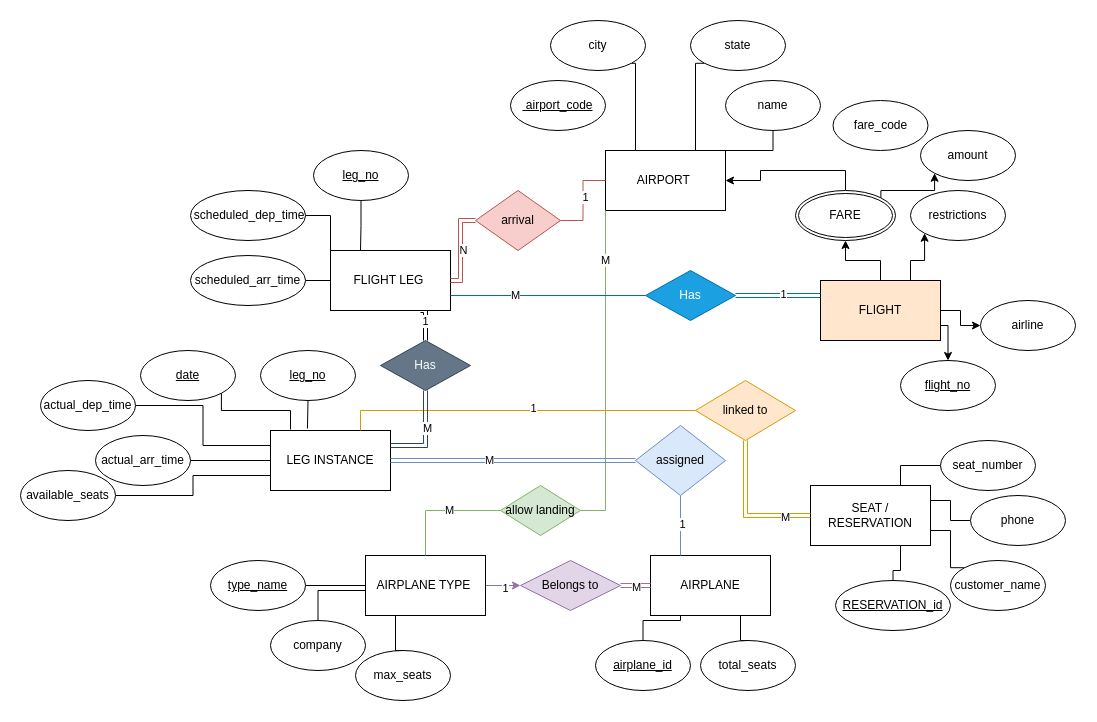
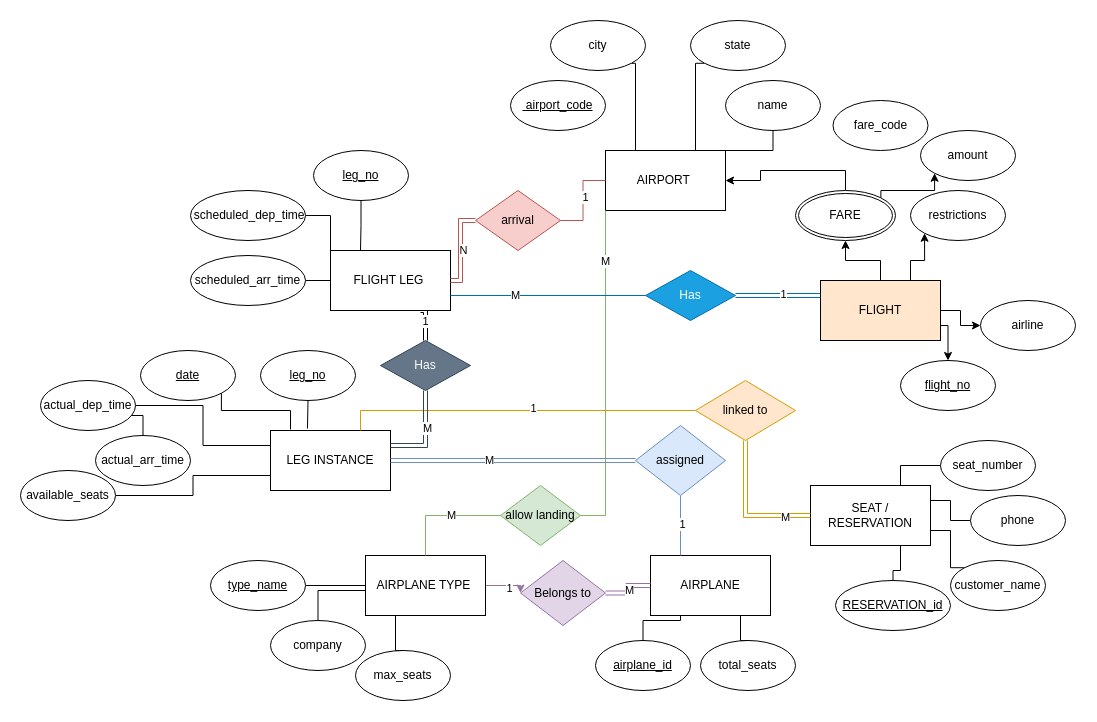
- <mxCell id="30" style="edgeStyle=orthogonalEdgeStyle;rounded=0;orthogonalLoop=1;jettySize=auto;html=1;entryX=0;entryY=0.5;entryDx=0;entryDy=0;endArrow=none;startFill=0;" edge="1" parent="1" source="31" target="16"><mxGeometry relative="1" as="geometry" /></mxCell>
+ <mxCell id="30" style="edgeStyle=orthogonalEdgeStyle;rounded=0;orthogonalLoop=1;jettySize=auto;html=1;endArrow=none;startFill=0;" edge="1" parent="1" source="31" target="35"><mxGeometry relative="1" as="geometry" /></mxCell>
- <mxCell id="75" value=" allow landing" style="shape=rhombus;perimeter=rhombusPerimeter;whiteSpace=wrap;html=1;align=center;fillColor=#d5e8d4;strokeColor=#82b366;" vertex="1" parent="1"><mxGeometry x="500" y="485" width="80" height="50" as="geometry" /></mxCell>
+ <mxCell id="75" value=" allow landing" style="shape=rhombus;perimeter=rhombusPerimeter;whiteSpace=wrap;html=1;align=center;fillColor=#d5e8d4;strokeColor=#82b366;" vertex="1" parent="1"><mxGeometry x="500" y="485" width="80" height="60" as="geometry" /></mxCell>
- <mxCell id="88" value="Belongs to" style="shape=rhombus;perimeter=rhombusPerimeter;whiteSpace=wrap;html=1;align=center;fillColor=#e1d5e7;strokeColor=#9673a6;" vertex="1" parent="1"><mxGeometry x="520" y="560" width="100" height="50" as="geometry" /></mxCell>
+ <mxCell id="88" value="Belongs to" style="shape=rhombus;perimeter=rhombusPerimeter;whiteSpace=wrap;html=1;align=center;fillColor=#e1d5e7;strokeColor=#9673a6;" vertex="1" parent="1"><mxGeometry x="520" y="560" width="85" height="65" as="geometry" /></mxCell>
